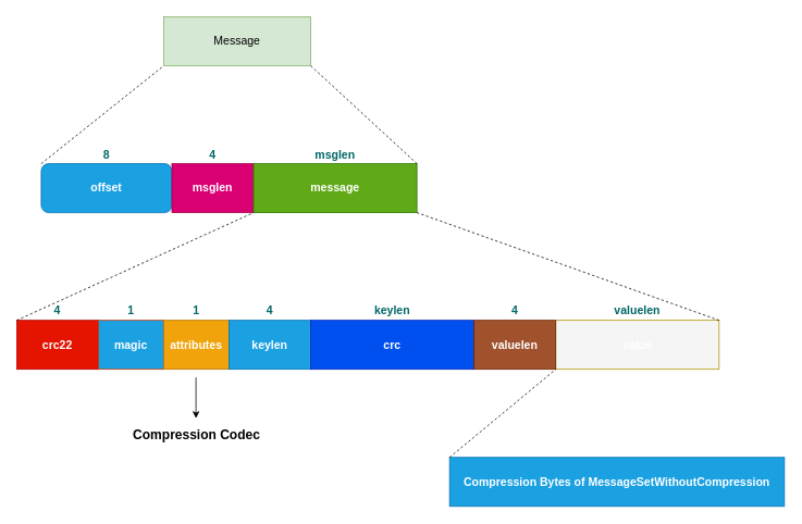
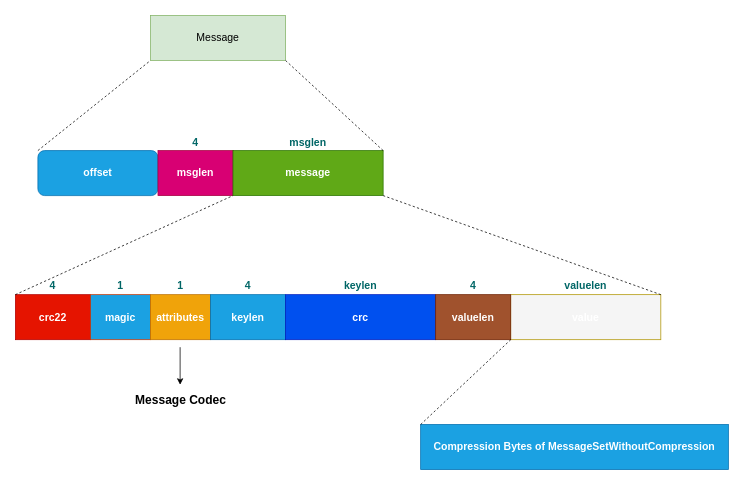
- <mxCell id="5" value="8" style="text;html=1;strokeColor=none;fillColor=none;align=center;verticalAlign=middle;whiteSpace=wrap;rounded=0;fontSize=14;fontStyle=1;fontColor=#006666;" parent="1" vertex="1"><mxGeometry x="110" y="180" width="40" height="20" as="geometry" /></mxCell>
- <mxCell id="26" value="Compression Codec" style="text;html=1;strokeColor=none;fillColor=none;align=center;verticalAlign=middle;whiteSpace=wrap;rounded=0;fontSize=16;fontStyle=1;fontFamily=Helvetica;" parent="1" vertex="1"><mxGeometry x="152.5" y="522" width="175" height="20" as="geometry" /></mxCell>
+ <mxCell id="26" value="Message Codec" style="text;html=1;strokeColor=none;fillColor=none;align=center;verticalAlign=middle;whiteSpace=wrap;rounded=0;fontSize=16;fontStyle=1;fontFamily=Helvetica;" parent="1" vertex="1"><mxGeometry x="152.5" y="522" width="175" height="20" as="geometry" /></mxCell>
- <mxCell id="29" value="Compression Bytes of MessageSetWithoutCompression" style="rounded=0;whiteSpace=wrap;html=1;fontSize=14;fillColor=#1ba1e2;strokeColor=#006EAF;fontStyle=1;fontColor=#ffffff;" vertex="1" parent="1"><mxGeometry x="550" y="560" width="410" height="60" as="geometry" /></mxCell>
+ <mxCell id="29" value="Compression Bytes of MessageSetWithoutCompression" style="rounded=0;whiteSpace=wrap;html=1;fontSize=14;fillColor=#1ba1e2;strokeColor=#006EAF;fontStyle=1;fontColor=#ffffff;" vertex="1" parent="1"><mxGeometry x="560" y="565" width="410" height="60" as="geometry" /></mxCell>
